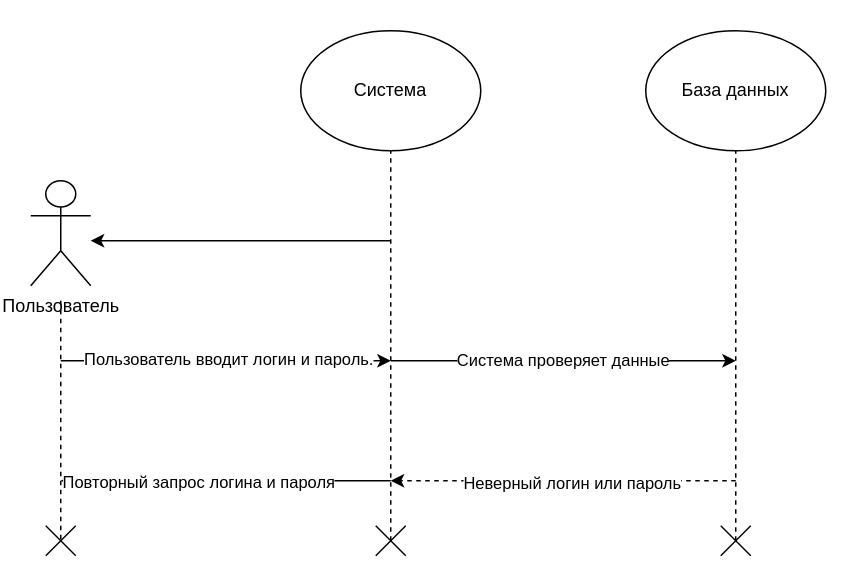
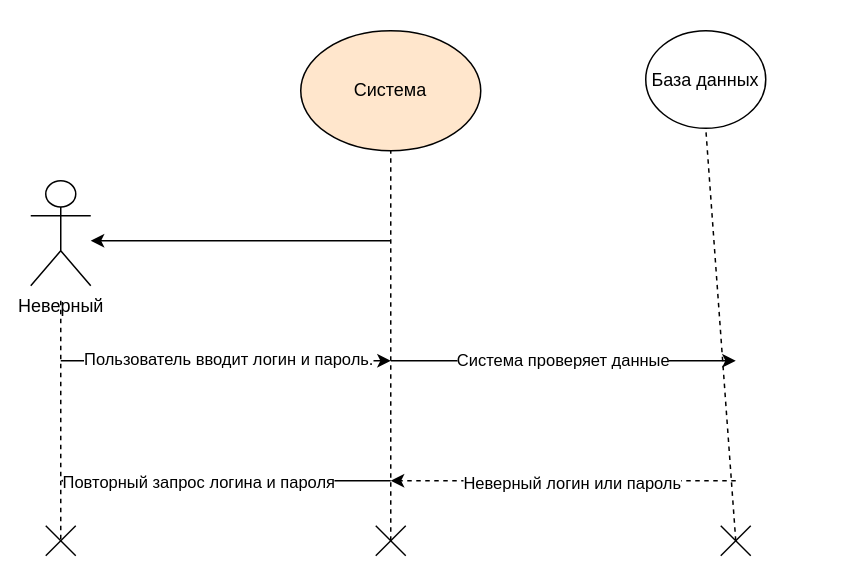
- <mxCell id="3" value="&lt;div&gt;Система&lt;/div&gt;" style="ellipse;whiteSpace=wrap;html=1;" vertex="1" parent="1"><mxGeometry x="200" y="20" width="120" height="80" as="geometry" /></mxCell>
+ <mxCell id="3" value="&lt;div&gt;Система&lt;/div&gt;" style="ellipse;whiteSpace=wrap;html=1;fillColor=#ffe6cc;" vertex="1" parent="1"><mxGeometry x="200" y="20" width="120" height="80" as="geometry" /></mxCell>
- <mxCell id="4" value="База данных" style="ellipse;whiteSpace=wrap;html=1;" vertex="1" parent="1"><mxGeometry x="430" y="20" width="120" height="80" as="geometry" /></mxCell>
+ <mxCell id="4" value="База данных" style="ellipse;whiteSpace=wrap;html=1;" vertex="1" parent="1"><mxGeometry x="430" y="20" width="80" height="65" as="geometry" /></mxCell>
- <mxCell id="2" value="Пользователь" style="shape=umlActor;verticalLabelPosition=bottom;verticalAlign=top;html=1;outlineConnect=0;" vertex="1" parent="1"><mxGeometry x="20" y="120" width="40" height="70" as="geometry" /></mxCell>
+ <mxCell id="2" value="Неверный" style="shape=umlActor;verticalLabelPosition=bottom;verticalAlign=top;html=1;outlineConnect=0;" vertex="1" parent="1"><mxGeometry x="20" y="120" width="40" height="70" as="geometry" /></mxCell>
